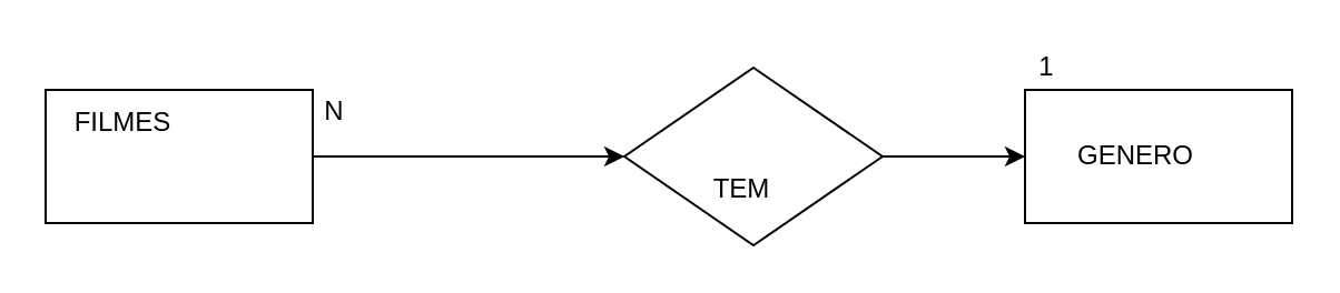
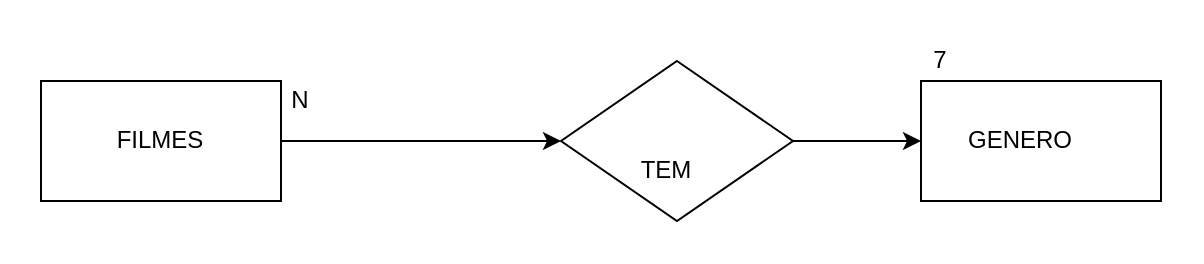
- <mxCell id="11" value="&lt;font style=&quot;vertical-align: inherit&quot;&gt;&lt;font style=&quot;vertical-align: inherit&quot;&gt;1&lt;/font&gt;&lt;/font&gt;" style="text;html=1;strokeColor=none;fillColor=none;align=center;verticalAlign=middle;whiteSpace=wrap;rounded=0;" parent="1" vertex="1"><mxGeometry x="450" y="20" width="40" height="20" as="geometry" /></mxCell>
+ <mxCell id="11" value="&lt;font style=&quot;vertical-align: inherit&quot;&gt;&lt;font style=&quot;vertical-align: inherit&quot;&gt;7&lt;/font&gt;&lt;/font&gt;" style="text;html=1;strokeColor=none;fillColor=none;align=center;verticalAlign=middle;whiteSpace=wrap;rounded=0;" parent="1" vertex="1"><mxGeometry x="450" y="20" width="40" height="20" as="geometry" /></mxCell>
- <mxCell id="7" value="&lt;font style=&quot;vertical-align: inherit&quot;&gt;&lt;font style=&quot;vertical-align: inherit&quot;&gt;FILMES&lt;/font&gt;&lt;/font&gt;" style="text;html=1;strokeColor=none;fillColor=none;align=center;verticalAlign=middle;whiteSpace=wrap;rounded=0;" parent="1" vertex="1"><mxGeometry x="25" y="45" width="60" height="20" as="geometry" /></mxCell>
+ <mxCell id="7" value="&lt;font style=&quot;vertical-align: inherit&quot;&gt;&lt;font style=&quot;vertical-align: inherit&quot;&gt;FILMES&lt;/font&gt;&lt;/font&gt;" style="text;html=1;strokeColor=none;fillColor=none;align=center;verticalAlign=middle;whiteSpace=wrap;rounded=0;" parent="1" vertex="1"><mxGeometry x="50" y="60" width="60" height="20" as="geometry" /></mxCell>
